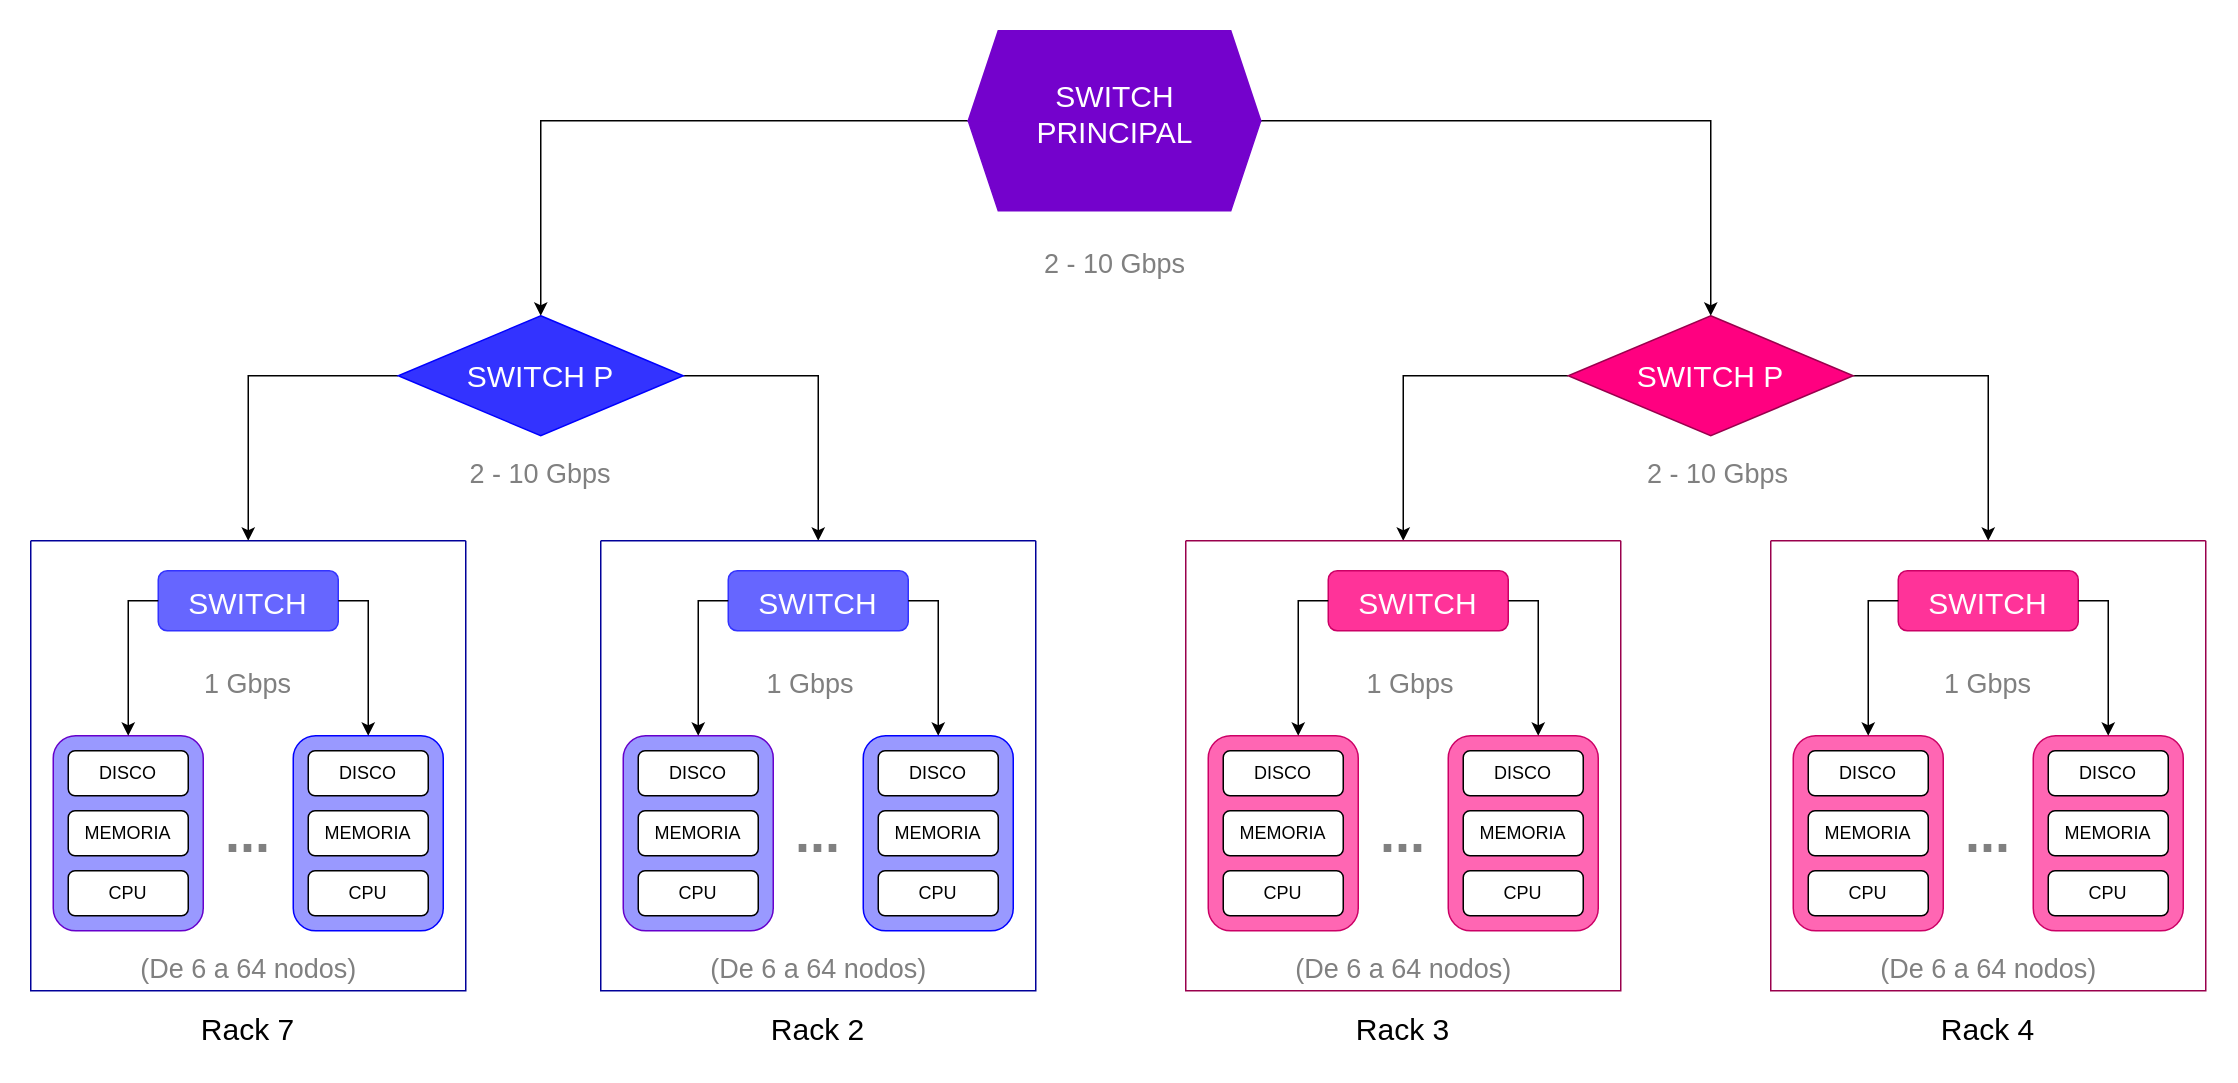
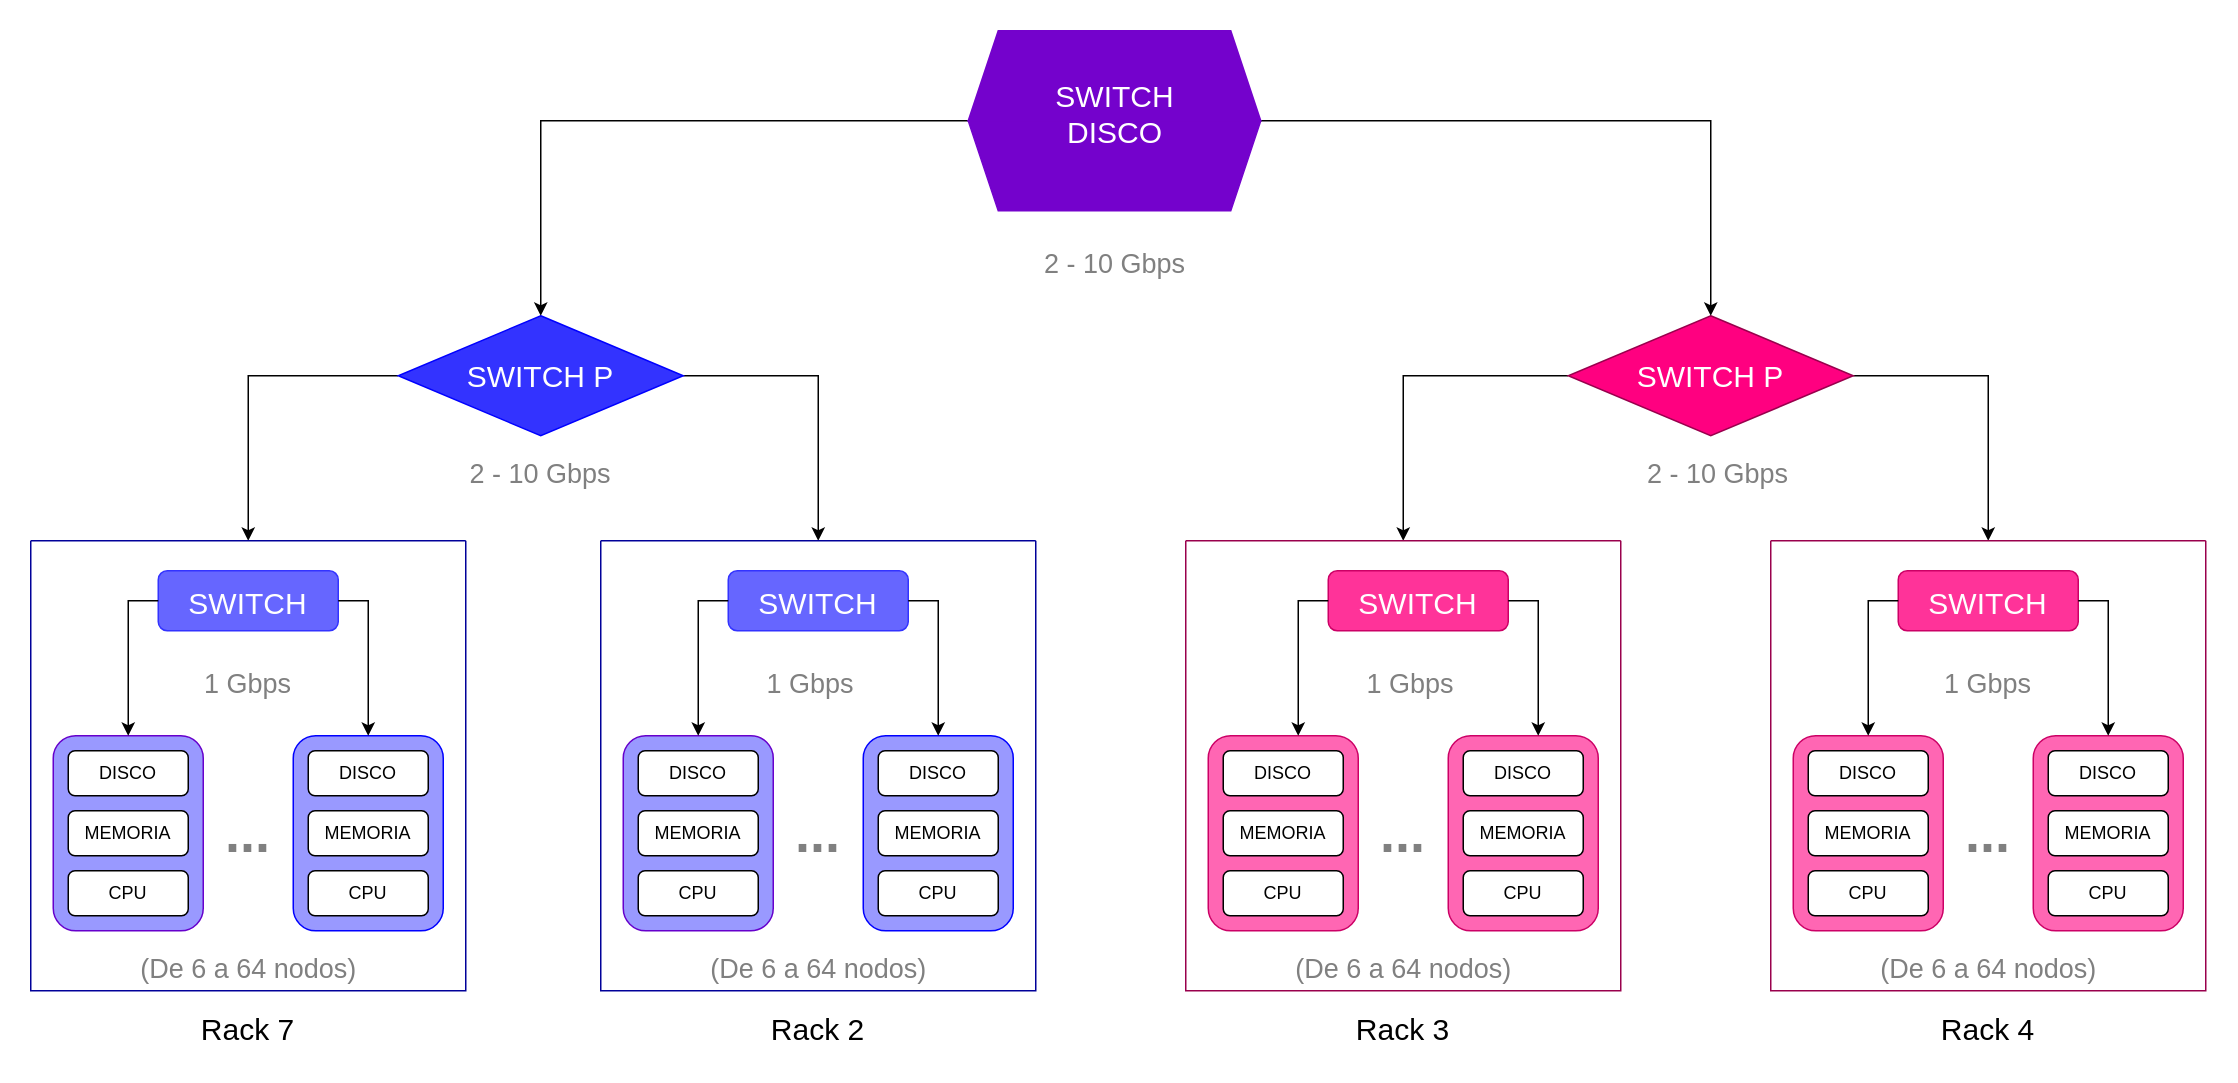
- <mxCell id="74" value="&lt;font color=&quot;#ffffff&quot;&gt;SWITCH&lt;br&gt;PRINCIPAL&lt;/font&gt;" style="text;html=1;strokeColor=none;fillColor=none;align=center;verticalAlign=middle;whiteSpace=wrap;rounded=0;fontSize=20;fontColor=#000000;" vertex="1" parent="1"><mxGeometry x="682.5" y="60" width="120" height="30" as="geometry" /></mxCell>
+ <mxCell id="74" value="&lt;font color=&quot;#ffffff&quot;&gt;SWITCH&lt;br&gt;DISCO&lt;/font&gt;" style="text;html=1;strokeColor=none;fillColor=none;align=center;verticalAlign=middle;whiteSpace=wrap;rounded=0;fontSize=20;fontColor=#000000;" vertex="1" parent="1"><mxGeometry x="682.5" y="60" width="120" height="30" as="geometry" /></mxCell>
